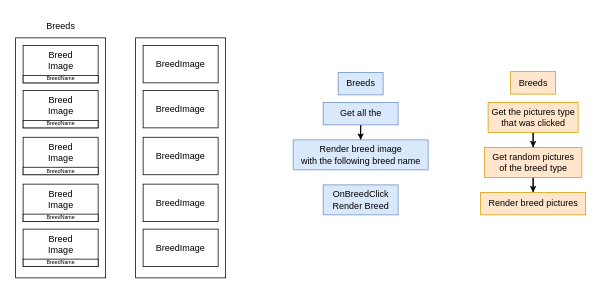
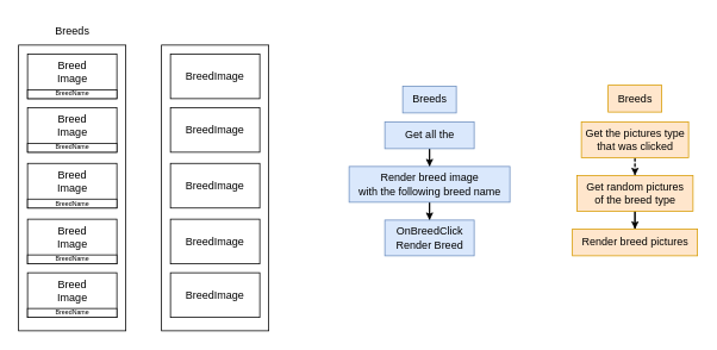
- <mxCell id="37" value="" style="edgeStyle=orthogonalEdgeStyle;rounded=0;orthogonalLoop=1;jettySize=auto;html=1;fontSize=7;" edge="1" parent="1" source="38" target="40"><mxGeometry relative="1" as="geometry" /></mxCell>
+ <mxCell id="37" value="" style="edgeStyle=orthogonalEdgeStyle;rounded=0;orthogonalLoop=1;jettySize=auto;html=1;fontSize=7;dashed=1;" edge="1" parent="1" source="38" target="40"><mxGeometry relative="1" as="geometry" /></mxCell>
+ <mxCell id="32" value="" style="edgeStyle=orthogonalEdgeStyle;rounded=0;orthogonalLoop=1;jettySize=auto;html=1;fontSize=7;" edge="1" parent="1" source="33" target="35"><mxGeometry relative="1" as="geometry" /></mxCell>
